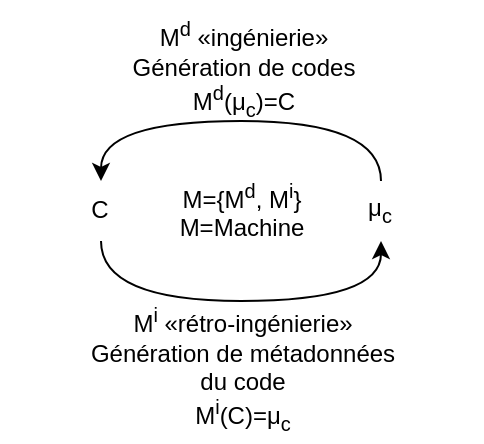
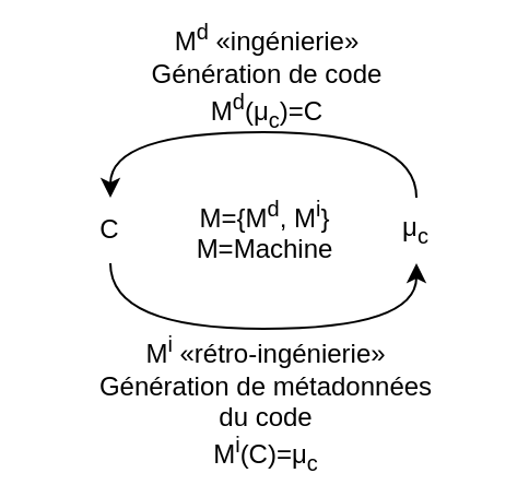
- <mxCell id="4" value="&lt;div&gt;M&lt;sup&gt;d&lt;/sup&gt; «ingénierie»&lt;/div&gt;&lt;div&gt;Génération de codes&lt;/div&gt;&lt;div&gt;M&lt;sup&gt;d&lt;/sup&gt;(μ&lt;sub&gt;c&lt;/sub&gt;)=C&lt;/div&gt;" style="text;html=1;strokeColor=none;fillColor=none;align=center;verticalAlign=middle;whiteSpace=wrap;rounded=0;" parent="1" vertex="1"><mxGeometry x="62.5" y="20" width="117.5" height="30" as="geometry" /></mxCell>
+ <mxCell id="4" value="&lt;div&gt;M&lt;sup&gt;d&lt;/sup&gt; «ingénierie»&lt;/div&gt;&lt;div&gt;Génération de code&lt;/div&gt;&lt;div&gt;M&lt;sup&gt;d&lt;/sup&gt;(μ&lt;sub&gt;c&lt;/sub&gt;)=C&lt;/div&gt;" style="text;html=1;strokeColor=none;fillColor=none;align=center;verticalAlign=middle;whiteSpace=wrap;rounded=0;" parent="1" vertex="1"><mxGeometry x="62.5" y="20" width="117.5" height="30" as="geometry" /></mxCell>
